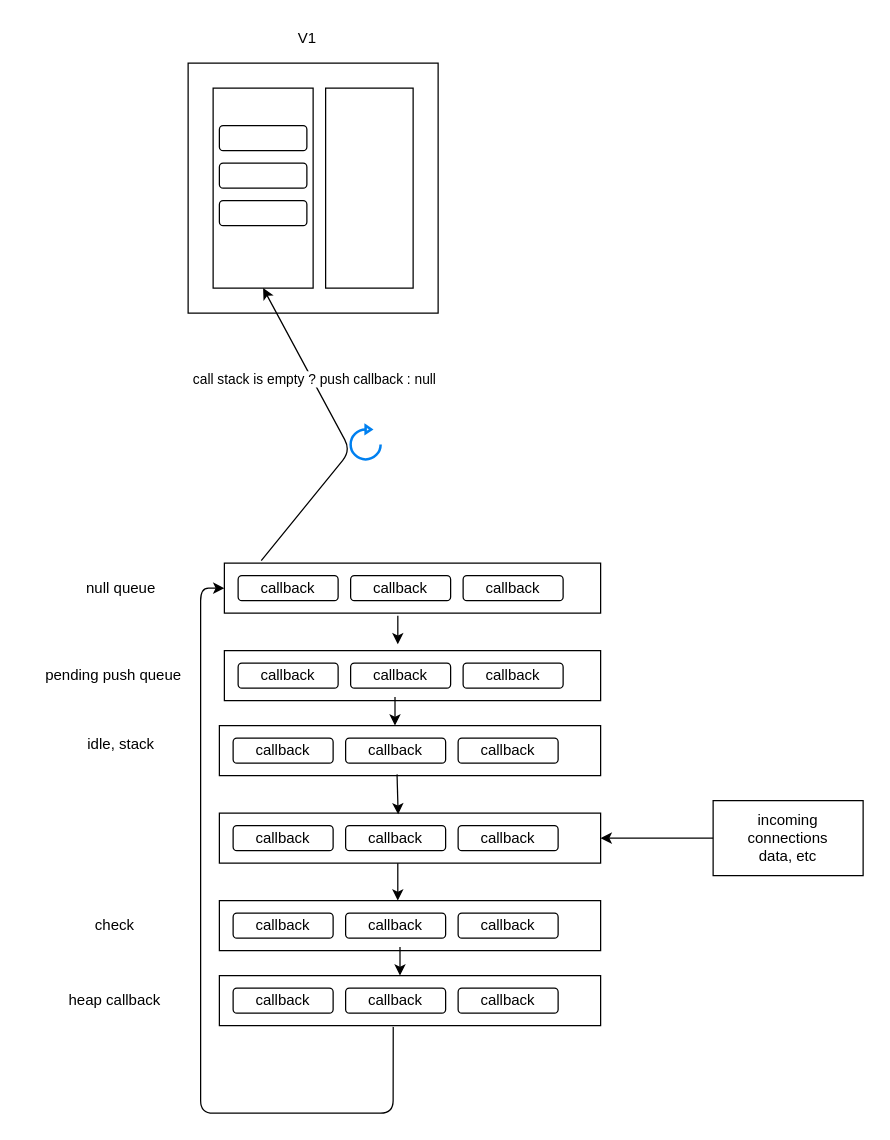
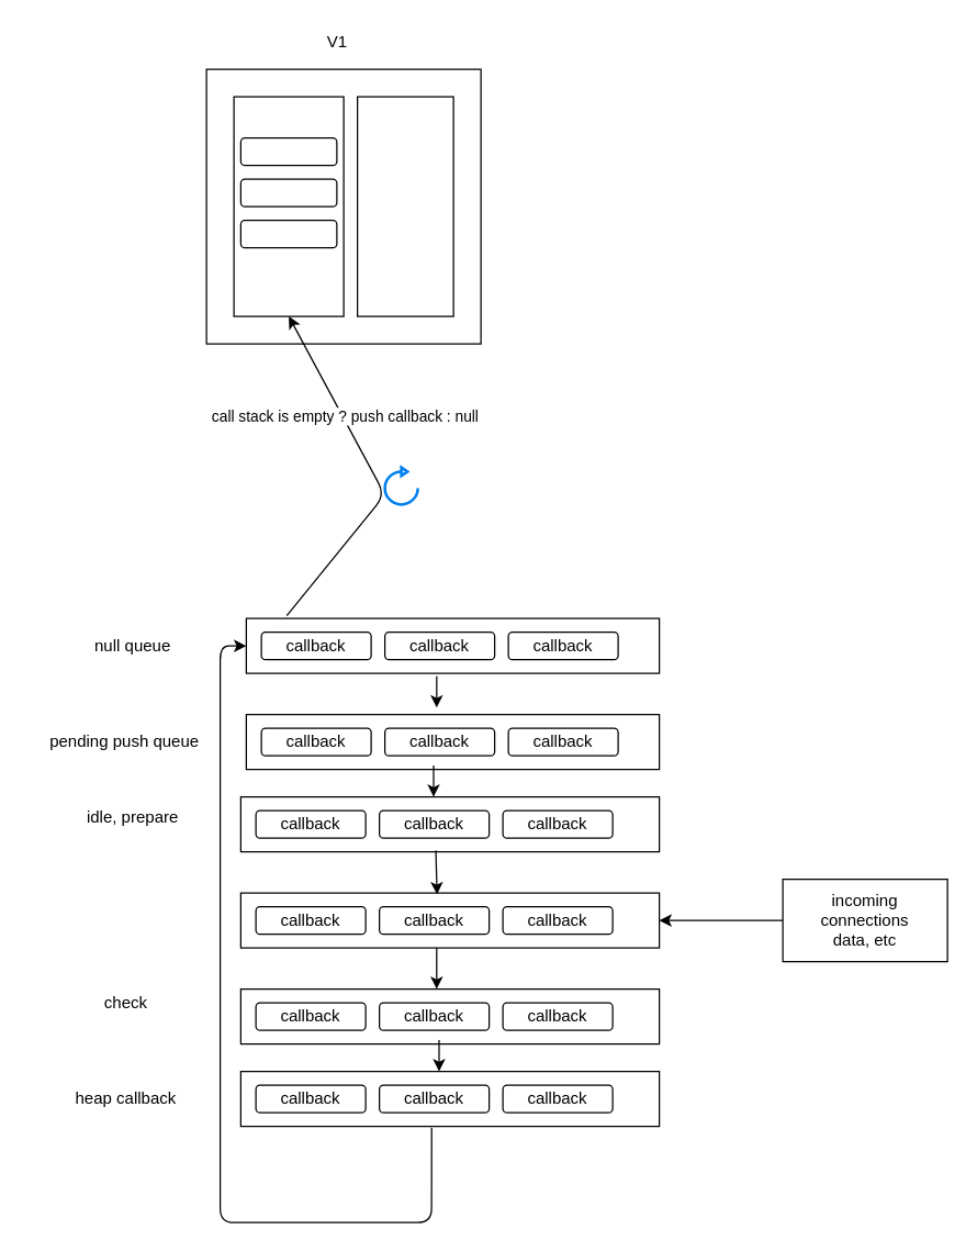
- <mxCell id="34" value="idle, stack" style="text;html=1;align=center;verticalAlign=middle;resizable=0;points=[];autosize=1;" vertex="1" parent="1"><mxGeometry x="56" y="585" width="80" height="20" as="geometry" /></mxCell>
+ <mxCell id="34" value="idle, prepare" style="text;html=1;align=center;verticalAlign=middle;resizable=0;points=[];autosize=1;" vertex="1" parent="1"><mxGeometry x="56" y="585" width="80" height="20" as="geometry" /></mxCell>
- <mxCell id="40" value="check" style="text;html=1;align=center;verticalAlign=middle;resizable=0;points=[];autosize=1;" vertex="1" parent="1"><mxGeometry x="66" y="730" width="50" height="20" as="geometry" /></mxCell>
+ <mxCell id="40" value="check" style="text;html=1;align=center;verticalAlign=middle;resizable=0;points=[];autosize=1;" vertex="1" parent="1"><mxGeometry x="66" y="720" width="50" height="20" as="geometry" /></mxCell>
